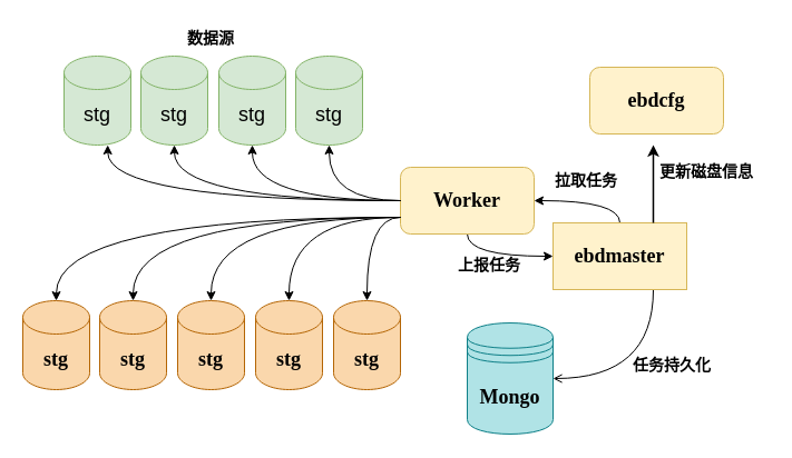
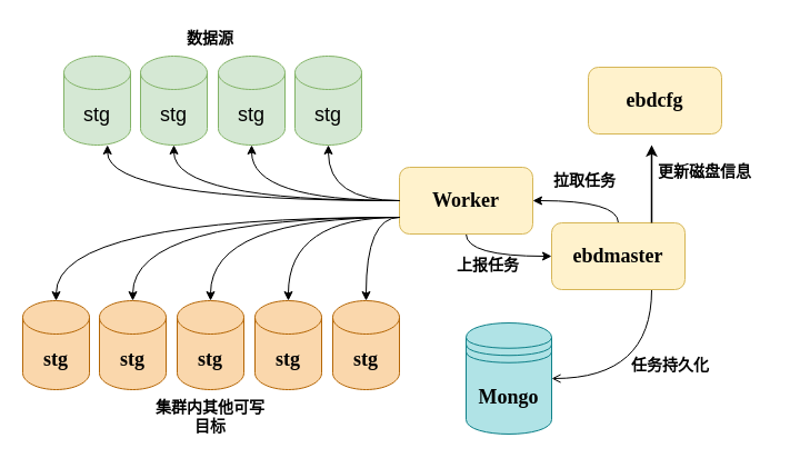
- <mxCell id="4" value="&lt;h3&gt;&lt;font face=&quot;Comic Sans MS&quot; style=&quot;font-size: 18px;&quot;&gt;ebdmaster&lt;/font&gt;&lt;/h3&gt;" style="whiteSpace=wrap;html=1;fillColor=#fff2cc;strokeColor=#d6b656;rounded=0;" vertex="1" parent="1"><mxGeometry x="496" y="200" width="120" height="60" as="geometry" /></mxCell>
+ <mxCell id="4" value="&lt;h3&gt;&lt;font face=&quot;Comic Sans MS&quot; style=&quot;font-size: 18px;&quot;&gt;ebdmaster&lt;/font&gt;&lt;/h3&gt;" style="rounded=1;whiteSpace=wrap;html=1;fillColor=#fff2cc;strokeColor=#d6b656;" vertex="1" parent="1"><mxGeometry x="496" y="200" width="120" height="60" as="geometry" /></mxCell>
+ <mxCell id="29" value="&lt;font face=&quot;Comic Sans MS&quot; style=&quot;font-size: 14px;&quot;&gt;&lt;b&gt;集群内其他可写目标&lt;/b&gt;&lt;/font&gt;" style="text;strokeColor=none;align=center;fillColor=none;html=1;verticalAlign=middle;whiteSpace=wrap;rounded=0;" vertex="1" parent="23"><mxGeometry x="114" y="90" width="110" height="30" as="geometry" /></mxCell>
